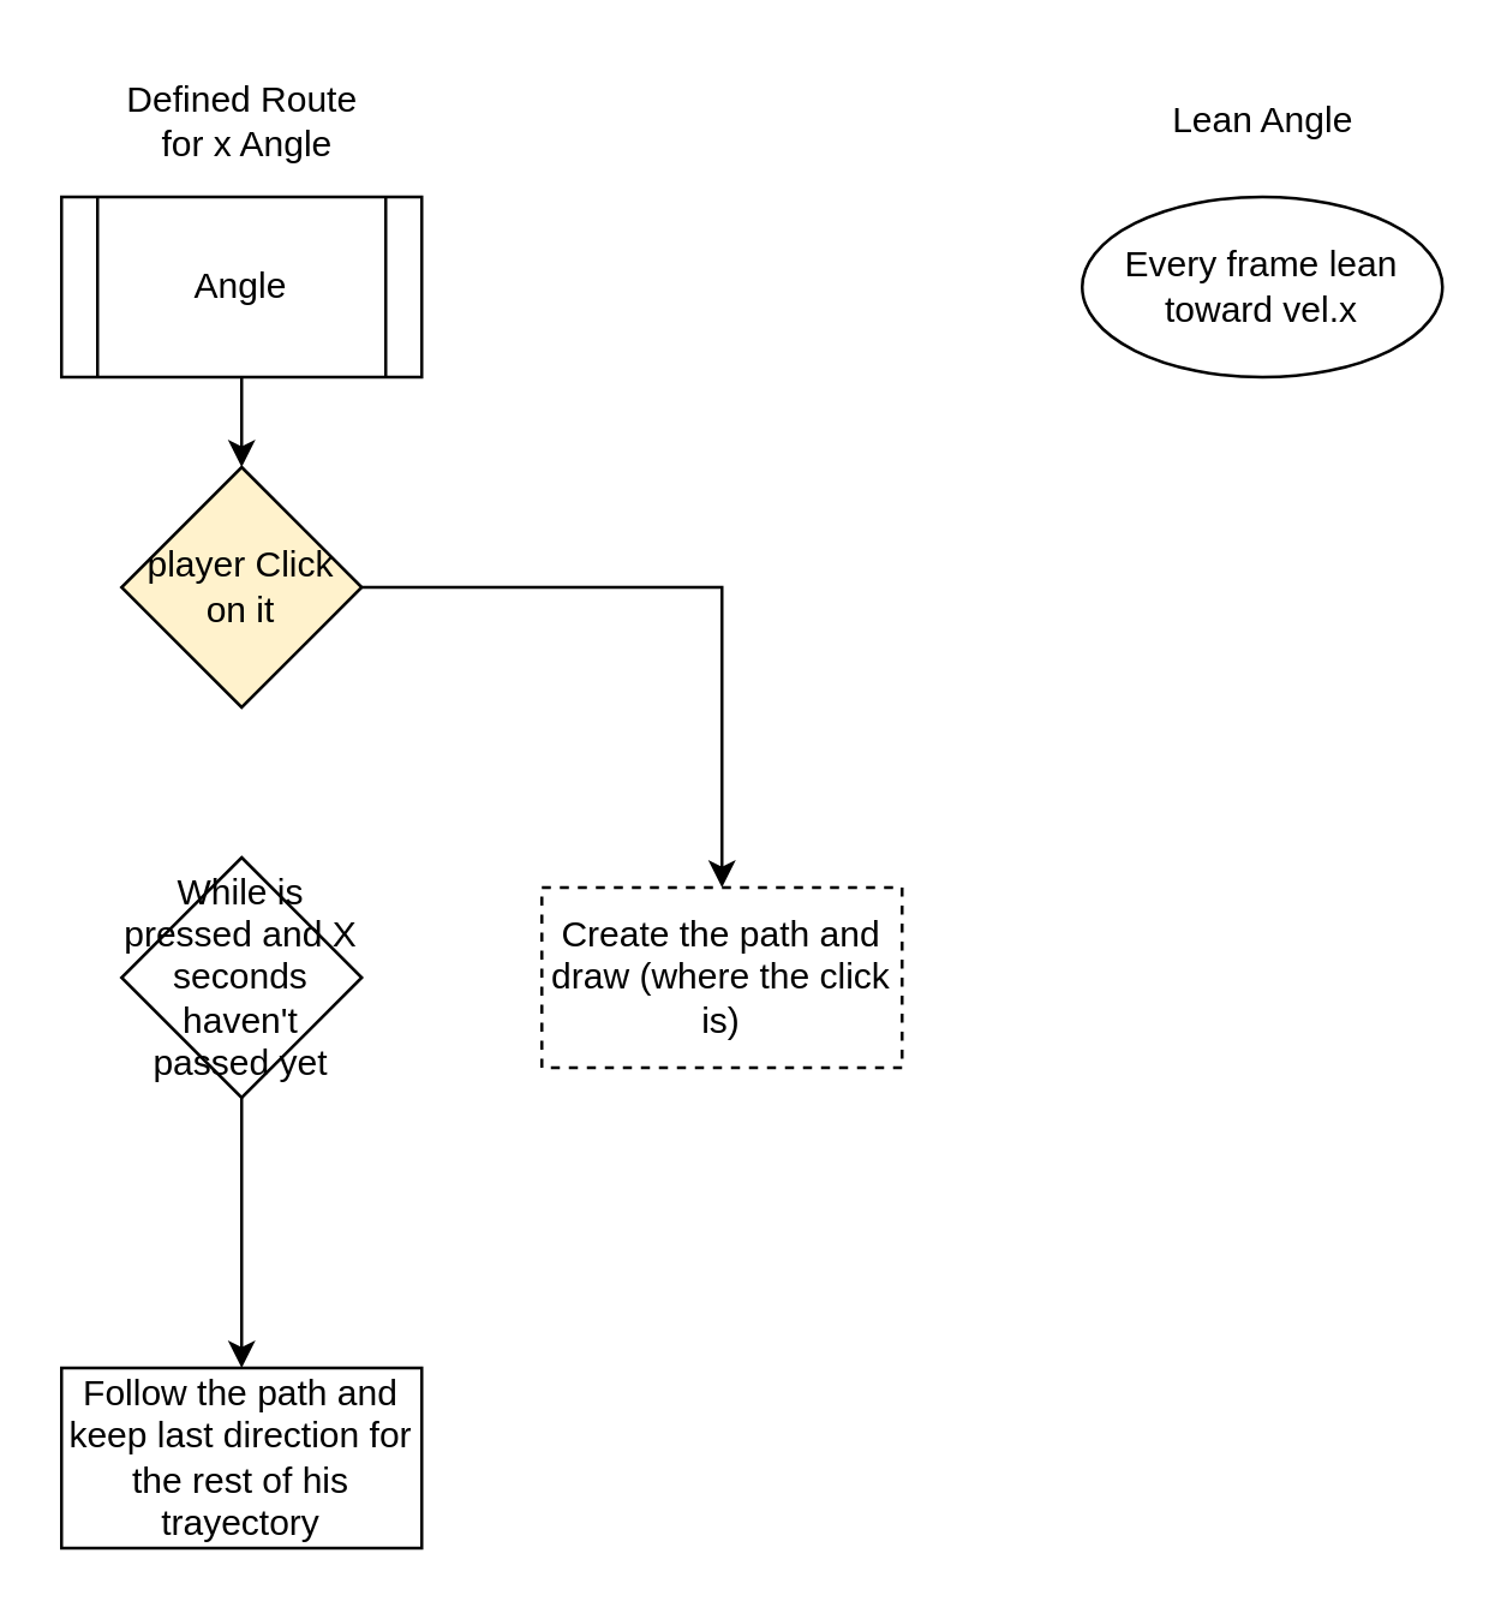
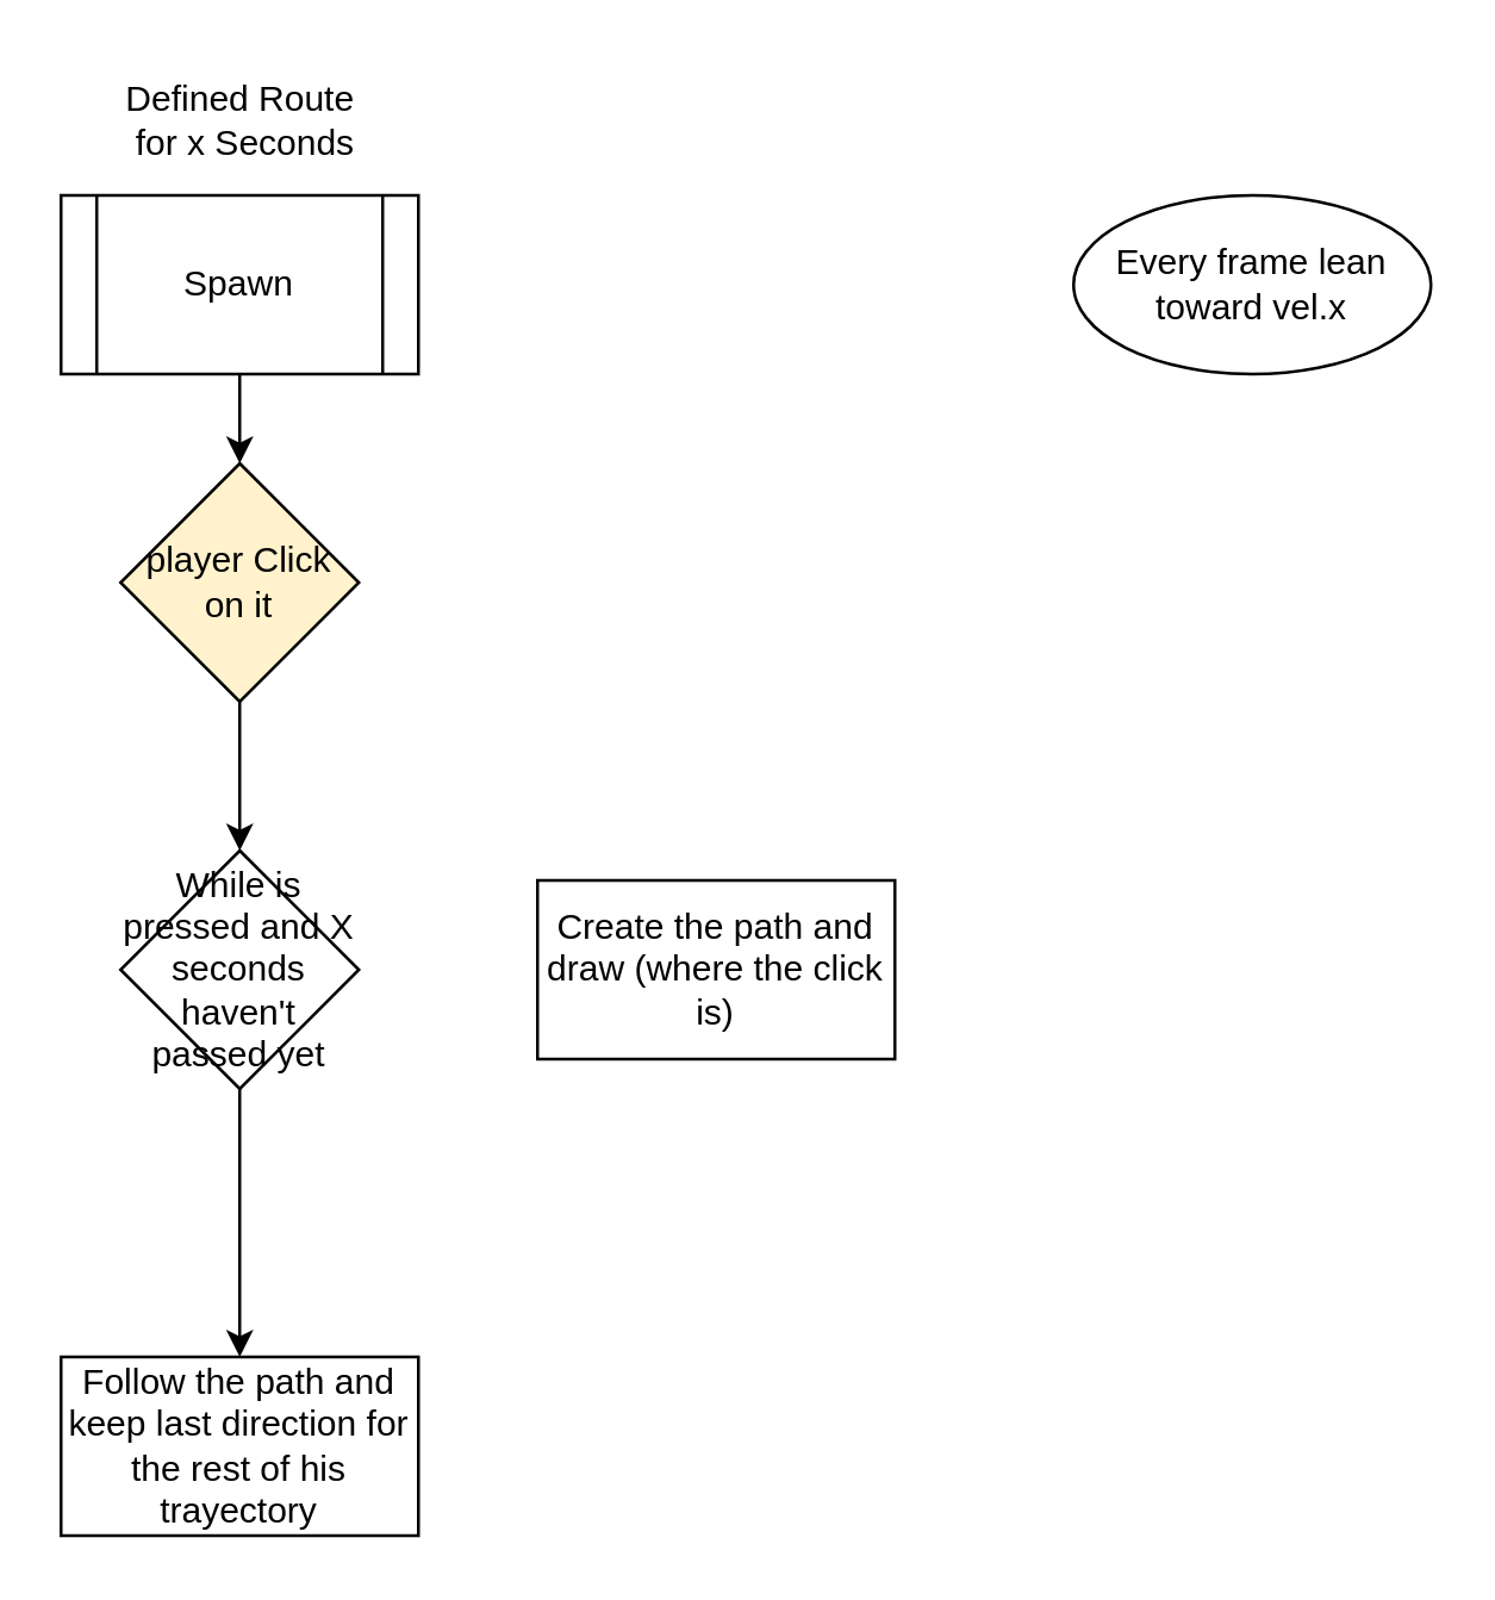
- <mxCell id="4" value="&lt;div&gt;Defined Route&lt;/div&gt;&amp;nbsp;for x Angle" style="text;html=1;align=center;verticalAlign=middle;resizable=0;points=[];autosize=1;strokeColor=none;fillColor=none;" vertex="1" parent="1"><mxGeometry x="30" y="20" width="100" height="40" as="geometry" /></mxCell>
+ <mxCell id="4" value="&lt;div&gt;Defined Route&lt;/div&gt;&amp;nbsp;for x Seconds" style="text;html=1;align=center;verticalAlign=middle;resizable=0;points=[];autosize=1;strokeColor=none;fillColor=none;" vertex="1" parent="1"><mxGeometry x="30" y="20" width="100" height="40" as="geometry" /></mxCell>
- <mxCell id="7" value="Lean Angle" style="text;html=1;align=center;verticalAlign=middle;resizable=0;points=[];autosize=1;strokeColor=none;fillColor=none;" vertex="1" parent="1"><mxGeometry x="375" y="25" width="90" height="30" as="geometry" /></mxCell>
- <mxCell id="3" value="Angle" style="shape=process;whiteSpace=wrap;html=1;backgroundOutline=1;" vertex="1" parent="1"><mxGeometry x="20" y="65" width="120" height="60" as="geometry" /></mxCell>
+ <mxCell id="3" value="Spawn" style="shape=process;whiteSpace=wrap;html=1;backgroundOutline=1;" vertex="1" parent="1"><mxGeometry x="20" y="65" width="120" height="60" as="geometry" /></mxCell>
- <mxCell id="5" value="" style="edgeStyle=orthogonalEdgeStyle;rounded=0;orthogonalLoop=1;jettySize=auto;html=1;" edge="1" parent="1" source="6" target="11"><mxGeometry relative="1" as="geometry" /></mxCell>
+ <mxCell id="5" value="" style="edgeStyle=orthogonalEdgeStyle;rounded=0;orthogonalLoop=1;jettySize=auto;html=1;" edge="1" parent="1" source="6" target="10"><mxGeometry relative="1" as="geometry" /></mxCell>
- <mxCell id="11" value="Create the path and draw (where the click is)" style="whiteSpace=wrap;html=1;dashed=1;" vertex="1" parent="1"><mxGeometry x="180" y="295" width="120" height="60" as="geometry" /></mxCell>
+ <mxCell id="11" value="Create the path and draw (where the click is)" style="whiteSpace=wrap;html=1;" vertex="1" parent="1"><mxGeometry x="180" y="295" width="120" height="60" as="geometry" /></mxCell>
